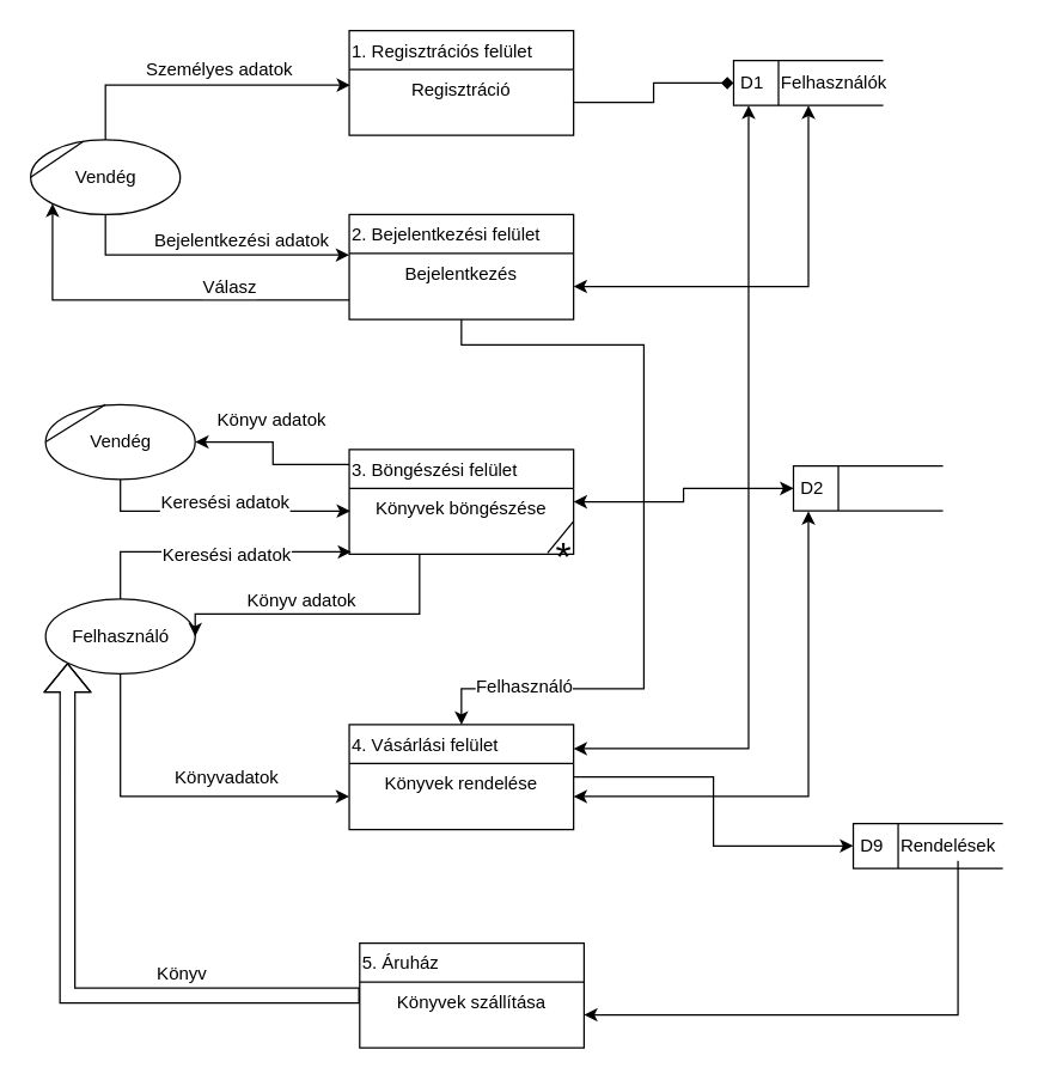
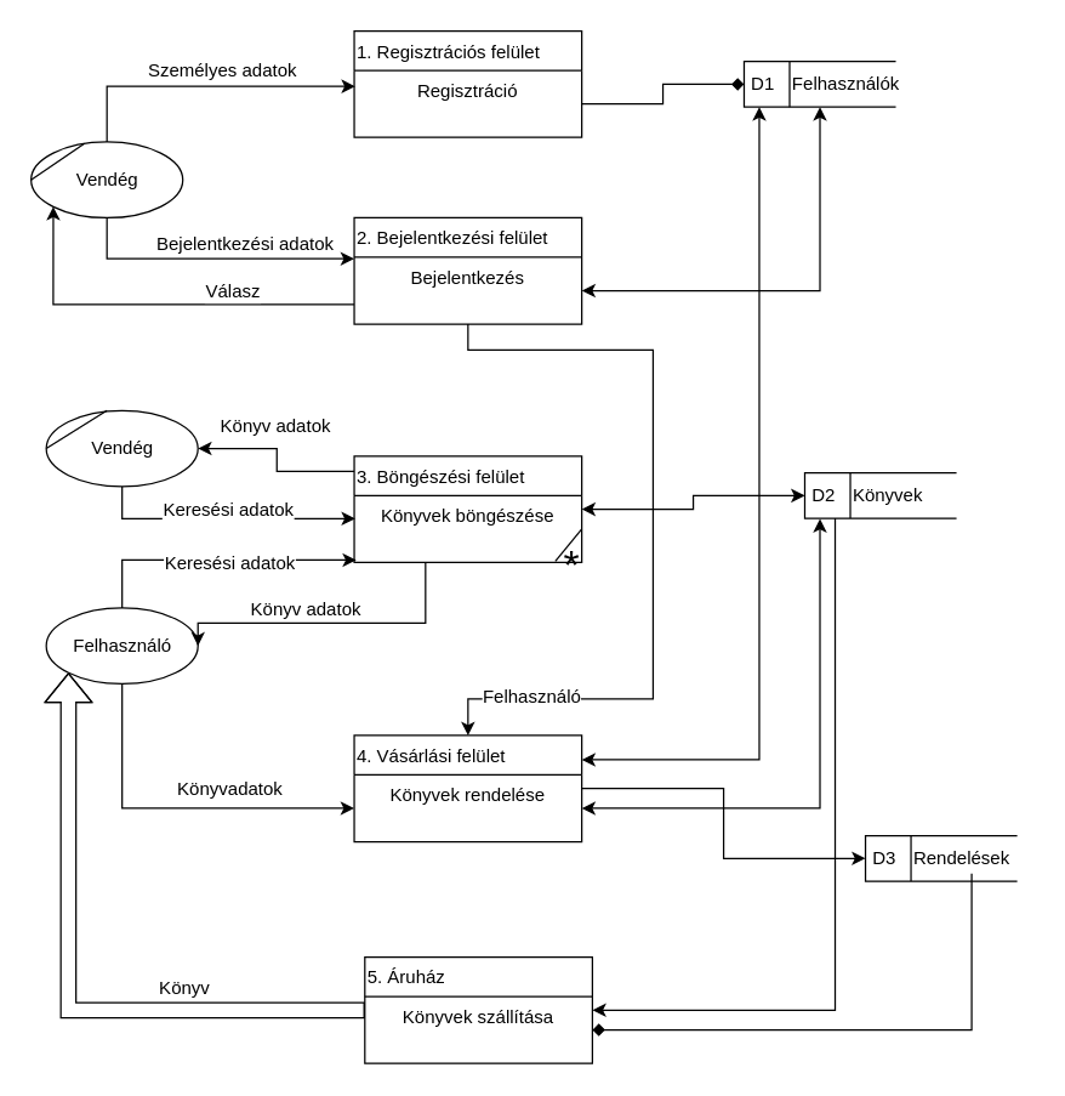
+ <mxCell id="44" value="Könyvek" style="text;html=1;resizable=0;points=[];autosize=1;align=left;verticalAlign=top;spacingTop=-4;" vertex="1" parent="1"><mxGeometry x="560" y="316" width="60" height="20" as="geometry" /></mxCell>
- <mxCell id="41" value="D9" style="html=1;dashed=0;whitespace=wrap;shape=mxgraph.dfd.dataStoreID;align=left;spacingLeft=3;points=[[0,0],[0.5,0],[1,0],[0,0.5],[1,0.5],[0,1],[0.5,1],[1,1]];" vertex="1" parent="1"><mxGeometry x="570" y="550" width="100" height="30" as="geometry" /></mxCell>
+ <mxCell id="41" value="D3" style="html=1;dashed=0;whitespace=wrap;shape=mxgraph.dfd.dataStoreID;align=left;spacingLeft=3;points=[[0,0],[0.5,0],[1,0],[0,0.5],[1,0.5],[0,1],[0.5,1],[1,1]];" vertex="1" parent="1"><mxGeometry x="570" y="550" width="100" height="30" as="geometry" /></mxCell>
+ <mxCell id="47" style="edgeStyle=orthogonalEdgeStyle;rounded=0;orthogonalLoop=1;jettySize=auto;html=1;startArrow=classic;startFill=1;endArrow=none;endFill=0;" edge="1" parent="1" source="50" target="39"><mxGeometry relative="1" as="geometry"><Array as="points"><mxPoint x="550" y="665" /></Array></mxGeometry></mxCell>
- <mxCell id="45" style="edgeStyle=orthogonalEdgeStyle;rounded=0;orthogonalLoop=1;jettySize=auto;html=1;entryX=1;entryY=0.5;entryDx=0;entryDy=0;startArrow=none;startFill=0;" edge="1" parent="1" source="46" target="51"><mxGeometry relative="1" as="geometry" /></mxCell>
+ <mxCell id="45" style="edgeStyle=orthogonalEdgeStyle;rounded=0;orthogonalLoop=1;jettySize=auto;html=1;entryX=1;entryY=0.5;entryDx=0;entryDy=0;startArrow=none;startFill=0;endArrow=diamond;" edge="1" parent="1" source="46" target="51"><mxGeometry relative="1" as="geometry" /></mxCell>
